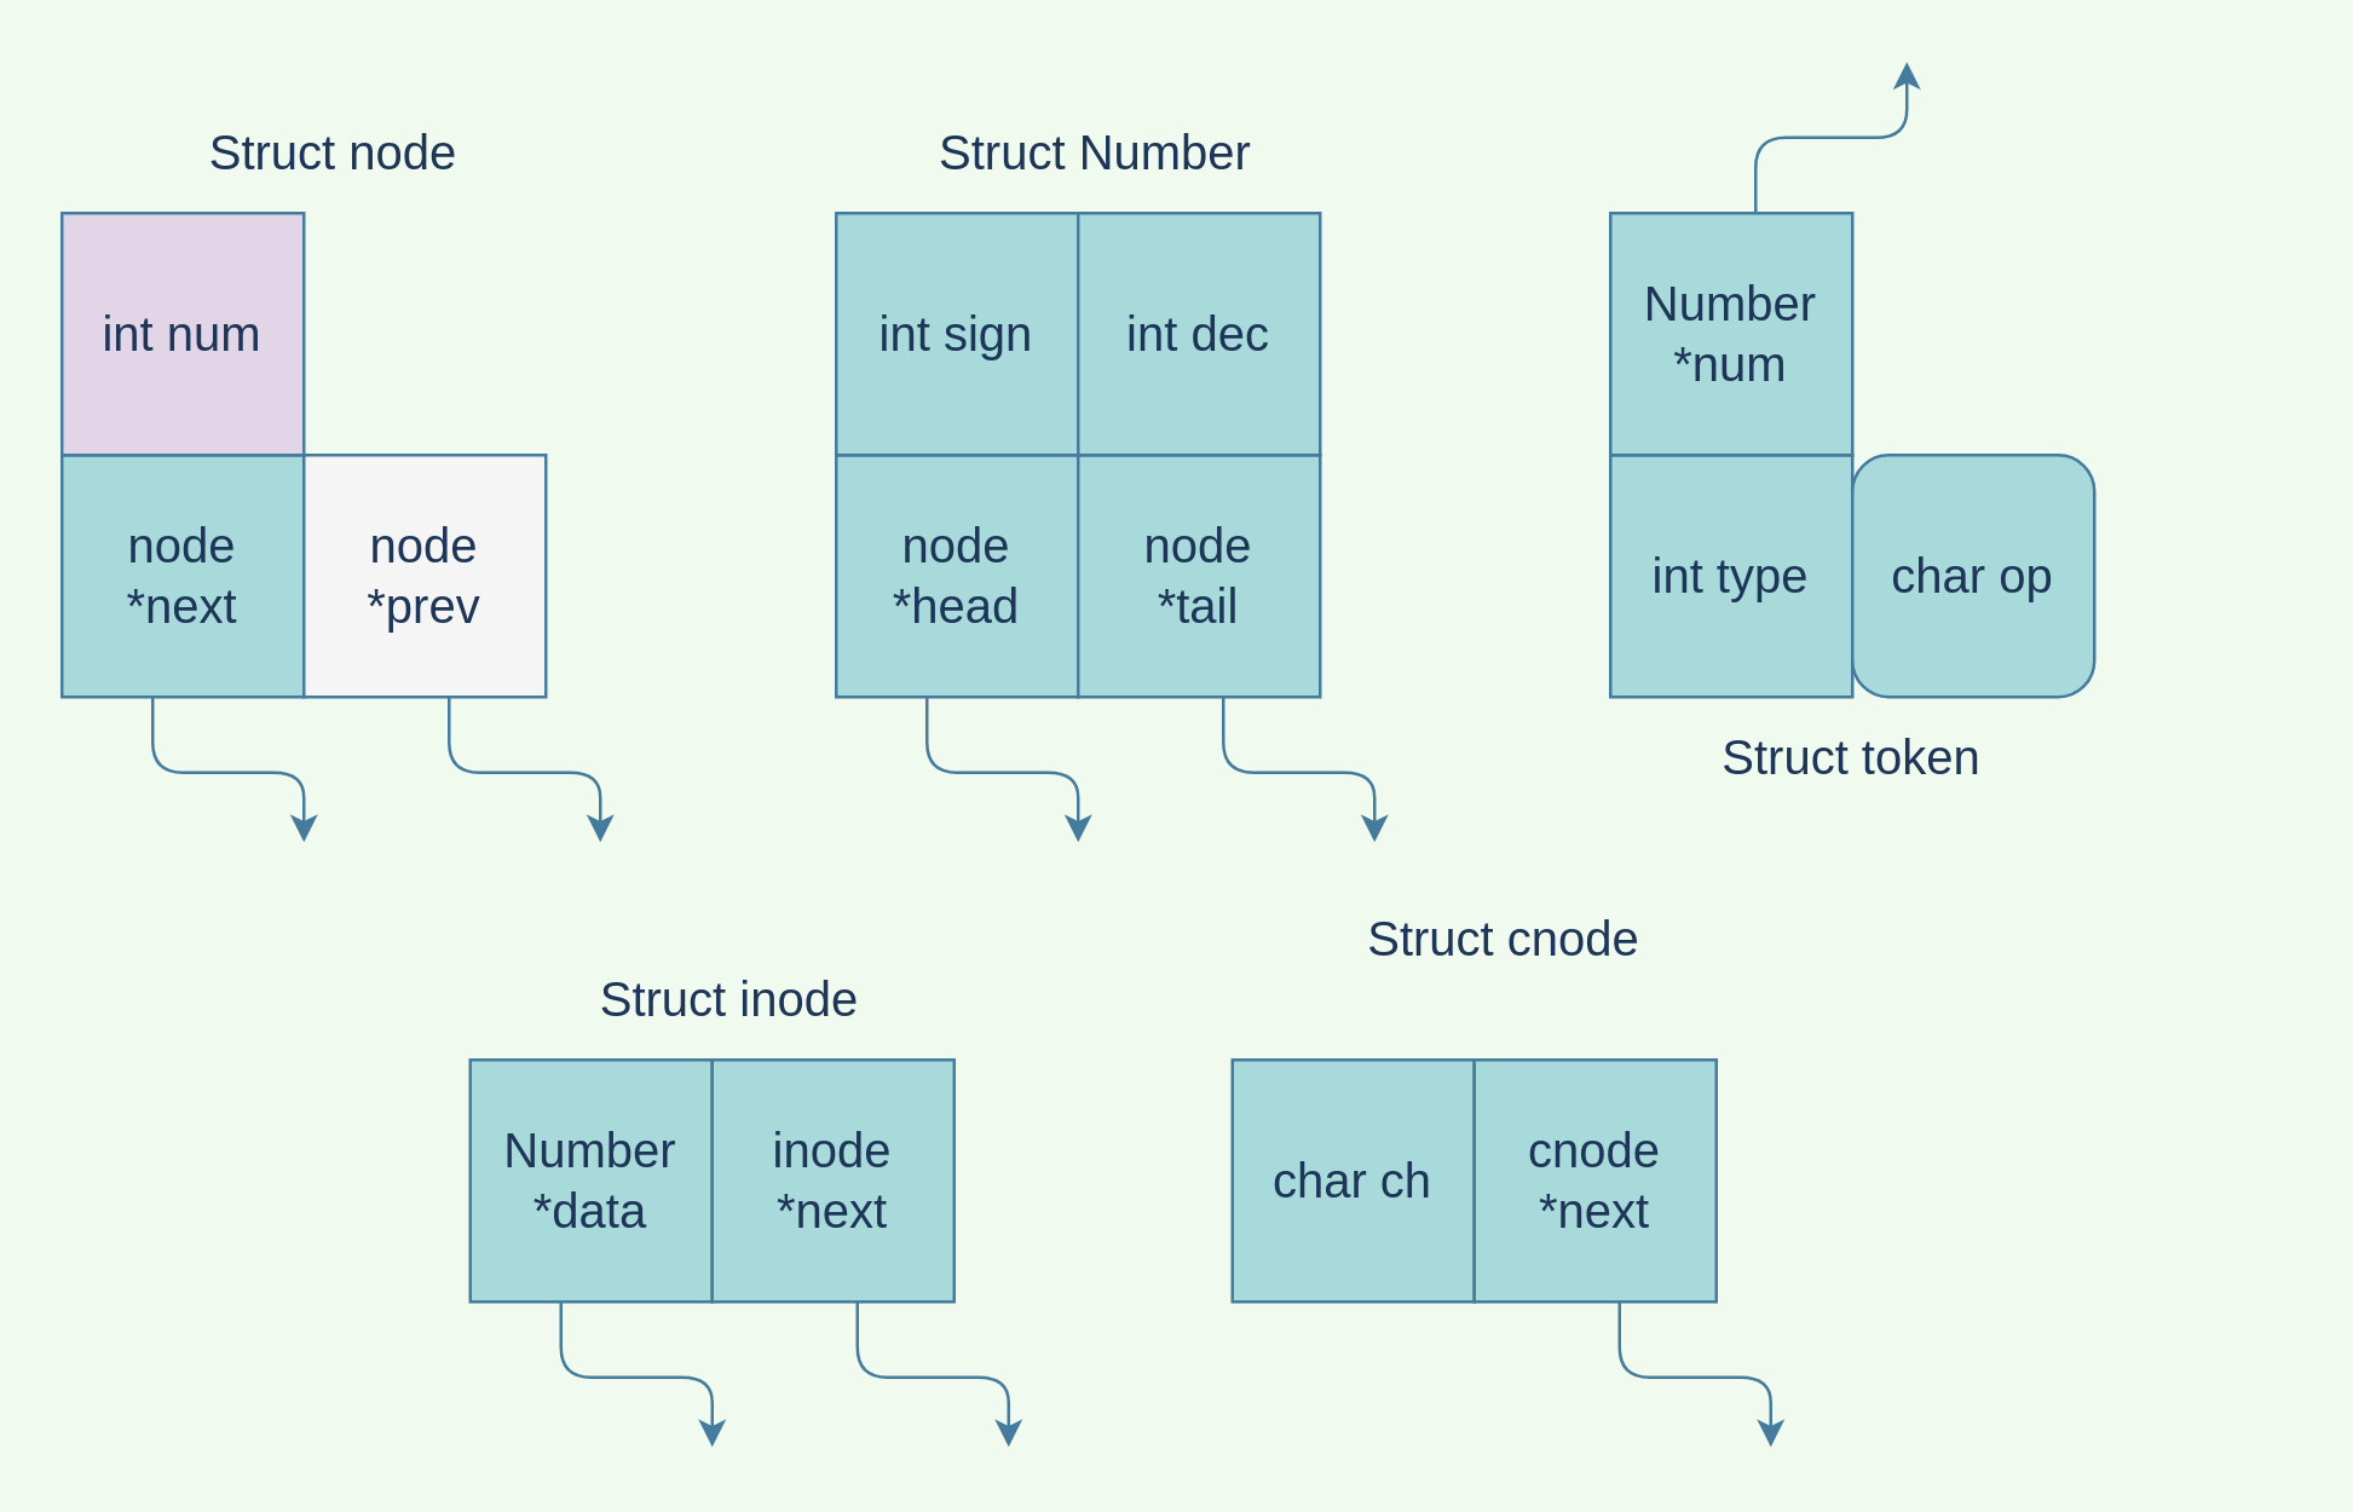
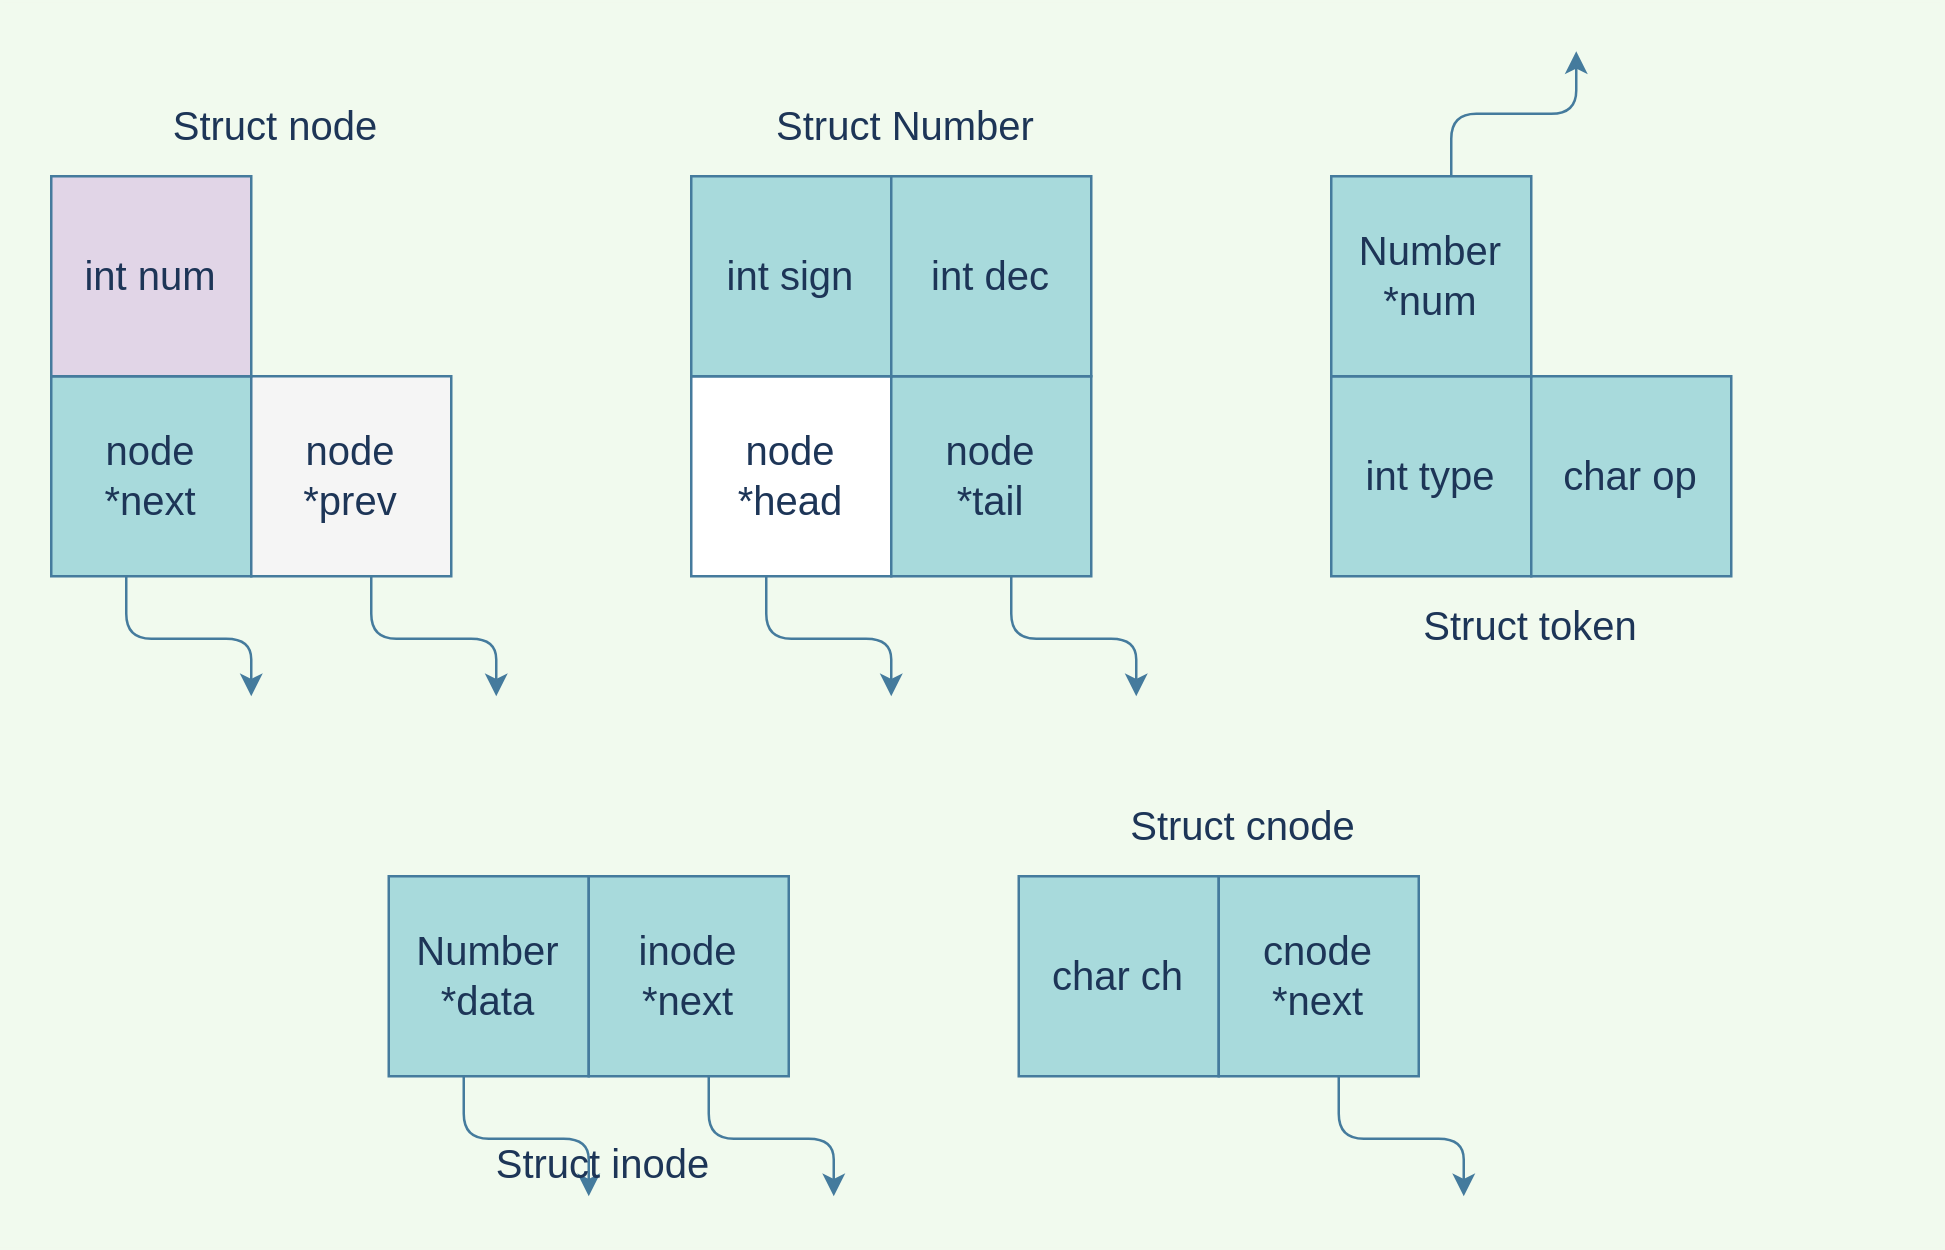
- <mxCell id="7" value="&lt;span style=&quot;font-size: 16px&quot;&gt;node&lt;/span&gt;&lt;br style=&quot;font-size: 16px&quot;&gt;&lt;span style=&quot;font-size: 16px&quot;&gt;*head&lt;/span&gt;" style="whiteSpace=wrap;html=1;aspect=fixed;fillColor=#A8DADC;strokeColor=#457B9D;fontColor=#1D3557;" vertex="1" parent="1"><mxGeometry x="276" y="150" width="80" height="80" as="geometry" /></mxCell>
+ <mxCell id="7" value="&lt;span style=&quot;font-size: 16px&quot;&gt;node&lt;/span&gt;&lt;br style=&quot;font-size: 16px&quot;&gt;&lt;span style=&quot;font-size: 16px&quot;&gt;*head&lt;/span&gt;" style="whiteSpace=wrap;html=1;aspect=fixed;fillColor=#ffffff;strokeColor=#457B9D;fontColor=#1D3557;" vertex="1" parent="1"><mxGeometry x="276" y="150" width="80" height="80" as="geometry" /></mxCell>
- <mxCell id="12" value="&lt;span style=&quot;font-size: 16px&quot;&gt;char op&lt;/span&gt;" style="whiteSpace=wrap;html=1;aspect=fixed;fillColor=#A8DADC;strokeColor=#457B9D;fontColor=#1D3557;rounded=1;" vertex="1" parent="1"><mxGeometry x="612" y="150" width="80" height="80" as="geometry" /></mxCell>
+ <mxCell id="12" value="&lt;span style=&quot;font-size: 16px&quot;&gt;char op&lt;/span&gt;" style="whiteSpace=wrap;html=1;aspect=fixed;fillColor=#A8DADC;strokeColor=#457B9D;fontColor=#1D3557;" vertex="1" parent="1"><mxGeometry x="612" y="150" width="80" height="80" as="geometry" /></mxCell>
- <mxCell id="28" value="&lt;font style=&quot;font-size: 16px&quot;&gt;Struct cnode&lt;/font&gt;" style="text;html=1;strokeColor=none;fillColor=none;align=center;verticalAlign=middle;whiteSpace=wrap;fontColor=#1D3557;" vertex="1" parent="1"><mxGeometry x="427" y="290" width="140" height="40" as="geometry" /></mxCell>
+ <mxCell id="28" value="&lt;font style=&quot;font-size: 16px&quot;&gt;Struct cnode&lt;/font&gt;" style="text;html=1;strokeColor=none;fillColor=none;align=center;verticalAlign=middle;whiteSpace=wrap;fontColor=#1D3557;" vertex="1" parent="1"><mxGeometry x="427" y="310" width="140" height="40" as="geometry" /></mxCell>
- <mxCell id="27" value="&lt;font style=&quot;font-size: 16px&quot;&gt;Struct inode&lt;/font&gt;" style="text;html=1;strokeColor=none;fillColor=none;align=center;verticalAlign=middle;whiteSpace=wrap;fontColor=#1D3557;" vertex="1" parent="1"><mxGeometry x="171" y="310" width="140" height="40" as="geometry" /></mxCell>
+ <mxCell id="27" value="&lt;font style=&quot;font-size: 16px&quot;&gt;Struct inode&lt;/font&gt;" style="text;html=1;strokeColor=none;fillColor=none;align=center;verticalAlign=middle;whiteSpace=wrap;fontColor=#1D3557;" vertex="1" parent="1"><mxGeometry x="171" y="445" width="140" height="40" as="geometry" /></mxCell>
